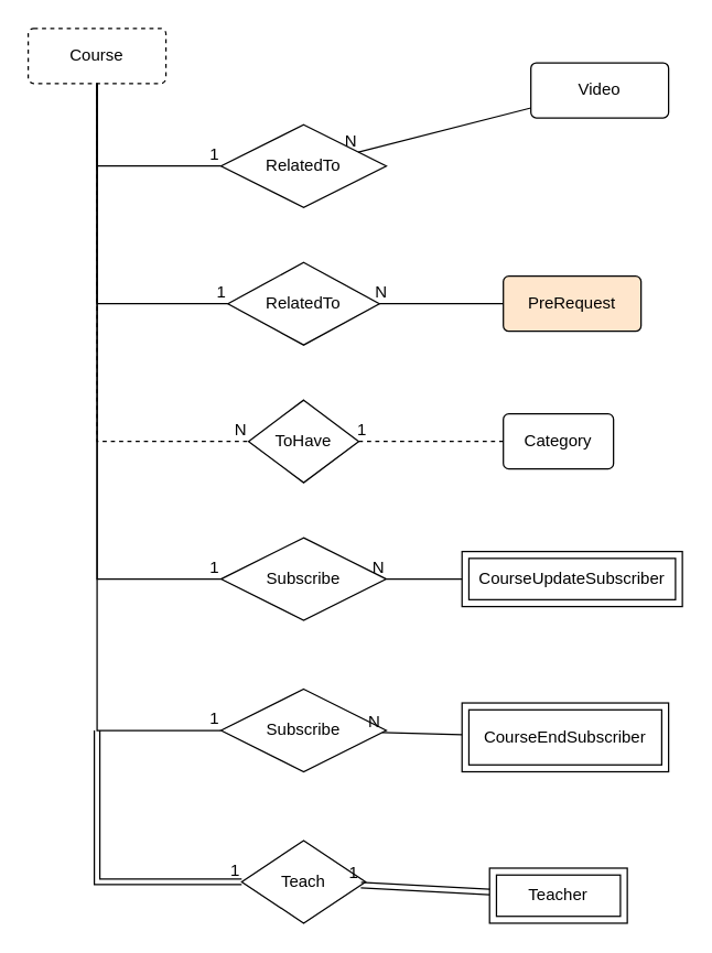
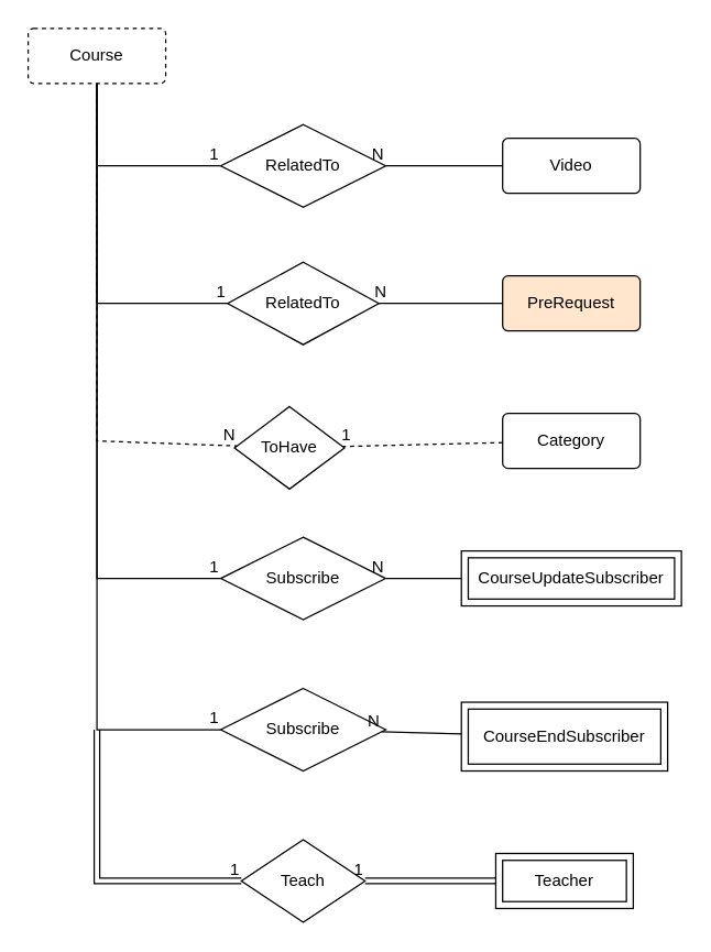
- <mxCell id="4" value="Video" style="rounded=1;arcSize=10;whiteSpace=wrap;html=1;align=center;" parent="1" vertex="1"><mxGeometry x="385" y="45" width="100" height="40" as="geometry" /></mxCell>
+ <mxCell id="4" value="Video" style="rounded=1;arcSize=10;whiteSpace=wrap;html=1;align=center;" parent="1" vertex="1"><mxGeometry x="365" y="100" width="100" height="40" as="geometry" /></mxCell>
- <mxCell id="6" value="ToHave" style="shape=rhombus;perimeter=rhombusPerimeter;whiteSpace=wrap;html=1;align=center;" vertex="1" parent="1"><mxGeometry x="180" y="290" width="80" height="60" as="geometry" /></mxCell>
+ <mxCell id="6" value="ToHave" style="shape=rhombus;perimeter=rhombusPerimeter;whiteSpace=wrap;html=1;align=center;" vertex="1" parent="1"><mxGeometry x="170" y="295" width="80" height="60" as="geometry" /></mxCell>
- <mxCell id="8" value="Category" style="rounded=1;arcSize=10;whiteSpace=wrap;html=1;align=center;" vertex="1" parent="1"><mxGeometry x="365" y="300" width="80" height="40" as="geometry" /></mxCell>
+ <mxCell id="8" value="Category" style="rounded=1;arcSize=10;whiteSpace=wrap;html=1;align=center;" vertex="1" parent="1"><mxGeometry x="365" y="300" width="100" height="40" as="geometry" /></mxCell>
- <mxCell id="14" value="Teacher" style="shape=ext;margin=3;double=1;whiteSpace=wrap;html=1;align=center;" vertex="1" parent="1"><mxGeometry x="355" y="630" width="100" height="40" as="geometry" /></mxCell>
+ <mxCell id="14" value="Teacher" style="shape=ext;margin=3;double=1;whiteSpace=wrap;html=1;align=center;" vertex="1" parent="1"><mxGeometry x="360" y="620" width="100" height="40" as="geometry" /></mxCell>
